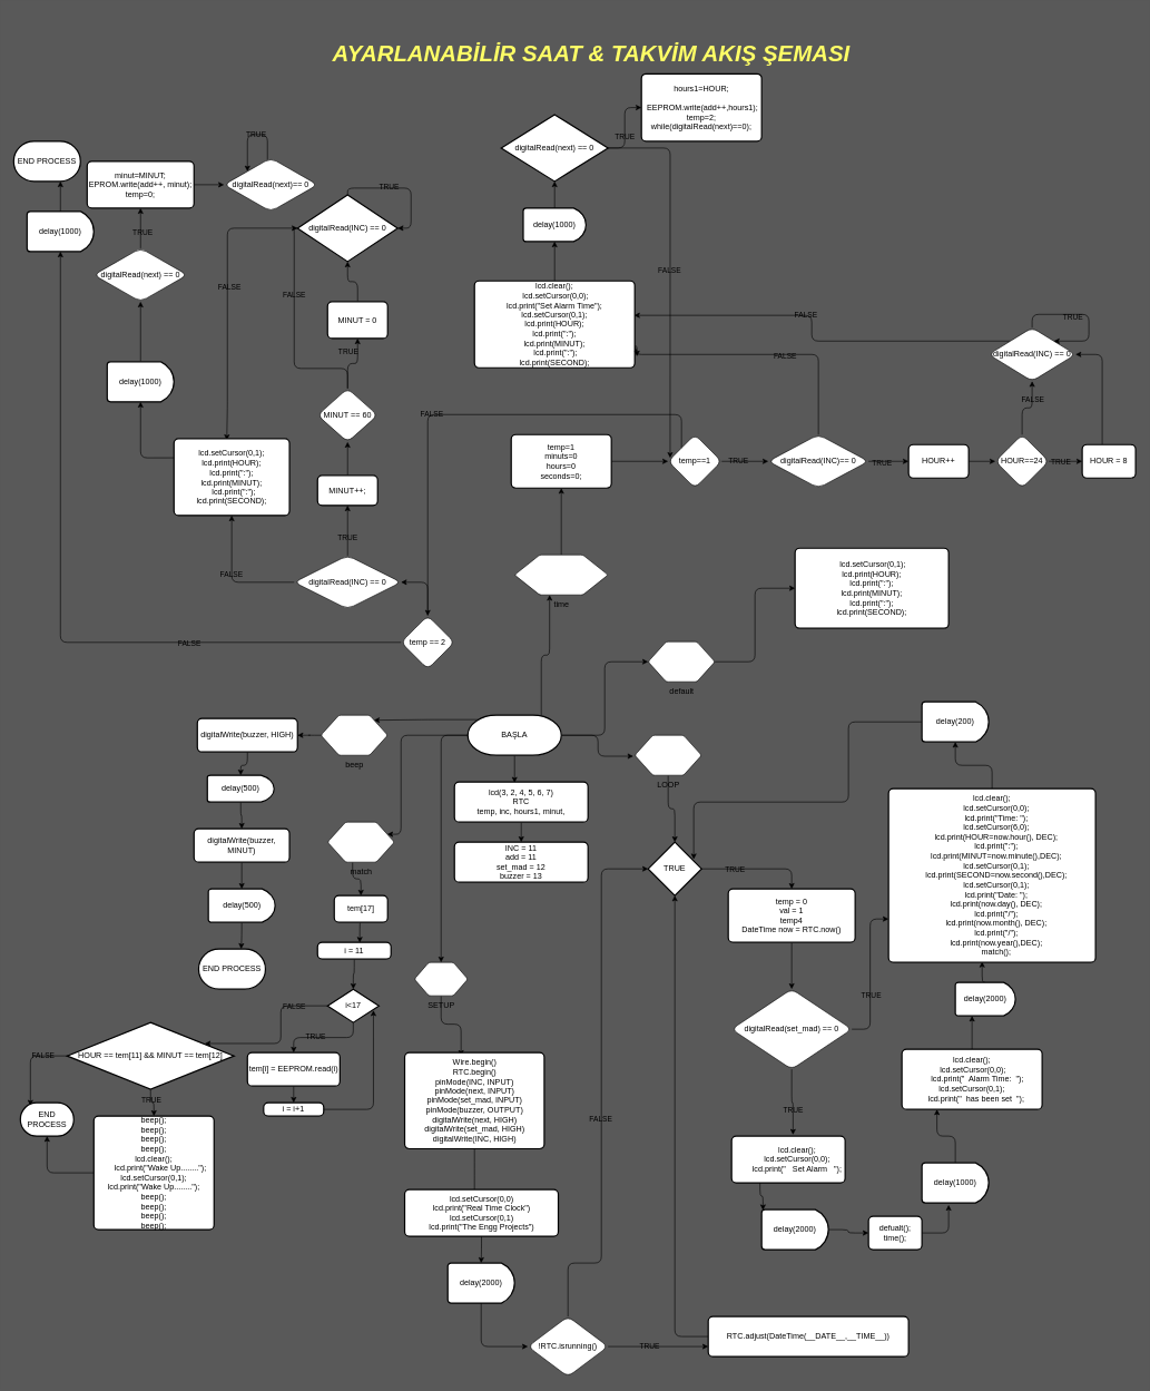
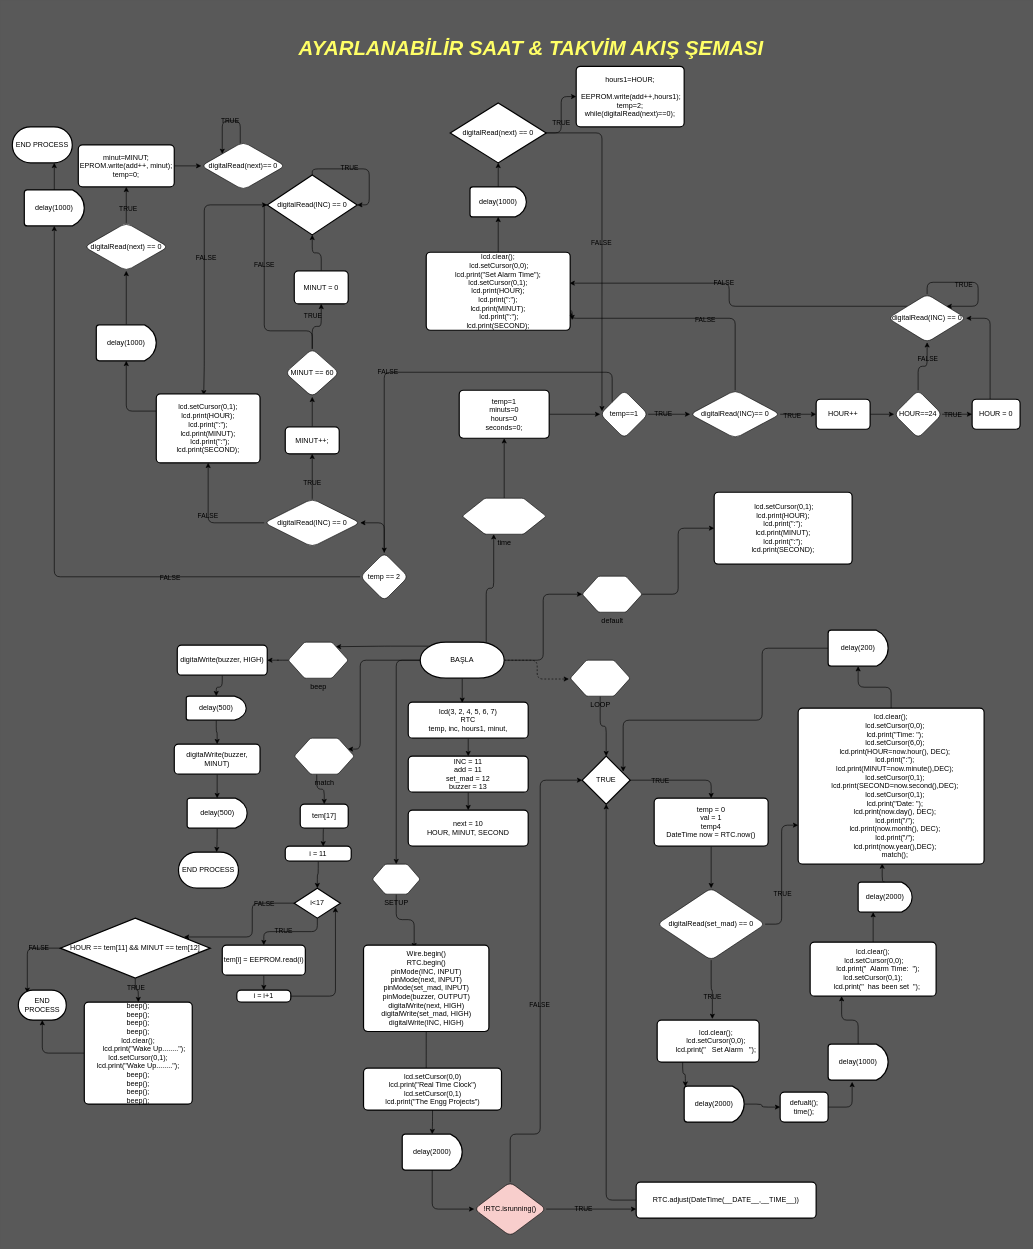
- <mxCell id="83" value="HOUR = 8" style="rounded=1;whiteSpace=wrap;html=1;absoluteArcSize=1;arcSize=14;strokeWidth=2;labelBackgroundColor=none;" vertex="1" parent="1"><mxGeometry x="1620" y="665" width="80" height="50" as="geometry" /></mxCell>
+ <mxCell id="83" value="HOUR = 0" style="rounded=1;whiteSpace=wrap;html=1;absoluteArcSize=1;arcSize=14;strokeWidth=2;labelBackgroundColor=none;" vertex="1" parent="1"><mxGeometry x="1620" y="665" width="80" height="50" as="geometry" /></mxCell>
- <mxCell id="3" style="edgeStyle=orthogonalEdgeStyle;rounded=1;orthogonalLoop=1;jettySize=auto;html=1;entryX=-0.022;entryY=0.523;entryDx=0;entryDy=0;entryPerimeter=0;labelBackgroundColor=none;fontColor=default;" edge="1" parent="1" source="8" target="31"><mxGeometry relative="1" as="geometry" /></mxCell>
+ <mxCell id="3" style="edgeStyle=orthogonalEdgeStyle;rounded=1;orthogonalLoop=1;jettySize=auto;html=1;entryX=-0.022;entryY=0.523;entryDx=0;entryDy=0;entryPerimeter=0;labelBackgroundColor=none;fontColor=default;dashed=1;" edge="1" parent="1" source="8" target="31"><mxGeometry relative="1" as="geometry" /></mxCell>
+ <mxCell id="13" style="edgeStyle=orthogonalEdgeStyle;rounded=1;orthogonalLoop=1;jettySize=auto;html=1;exitX=0.5;exitY=1;exitDx=0;exitDy=0;entryX=0.5;entryY=0;entryDx=0;entryDy=0;labelBackgroundColor=none;fontColor=default;" edge="1" parent="1" source="14" target="12"><mxGeometry relative="1" as="geometry" /></mxCell>
+ <mxCell id="12" value="next = 10&lt;br&gt;HOUR, MINUT, SECOND" style="rounded=1;whiteSpace=wrap;html=1;absoluteArcSize=1;arcSize=14;strokeWidth=2;labelBackgroundColor=none;" vertex="1" parent="1"><mxGeometry x="680" y="1350" width="200" height="60" as="geometry" /></mxCell>
- <mxCell id="27" value="!RTC.isrunning()" style="rhombus;whiteSpace=wrap;html=1;labelBackgroundColor=none;rounded=1;" vertex="1" parent="1"><mxGeometry x="790" y="1970" width="120" height="90" as="geometry" /></mxCell>
+ <mxCell id="27" value="!RTC.isrunning()" style="rhombus;whiteSpace=wrap;html=1;labelBackgroundColor=none;rounded=1;fillColor=#f8cecc;" vertex="1" parent="1"><mxGeometry x="790" y="1970" width="120" height="90" as="geometry" /></mxCell>
